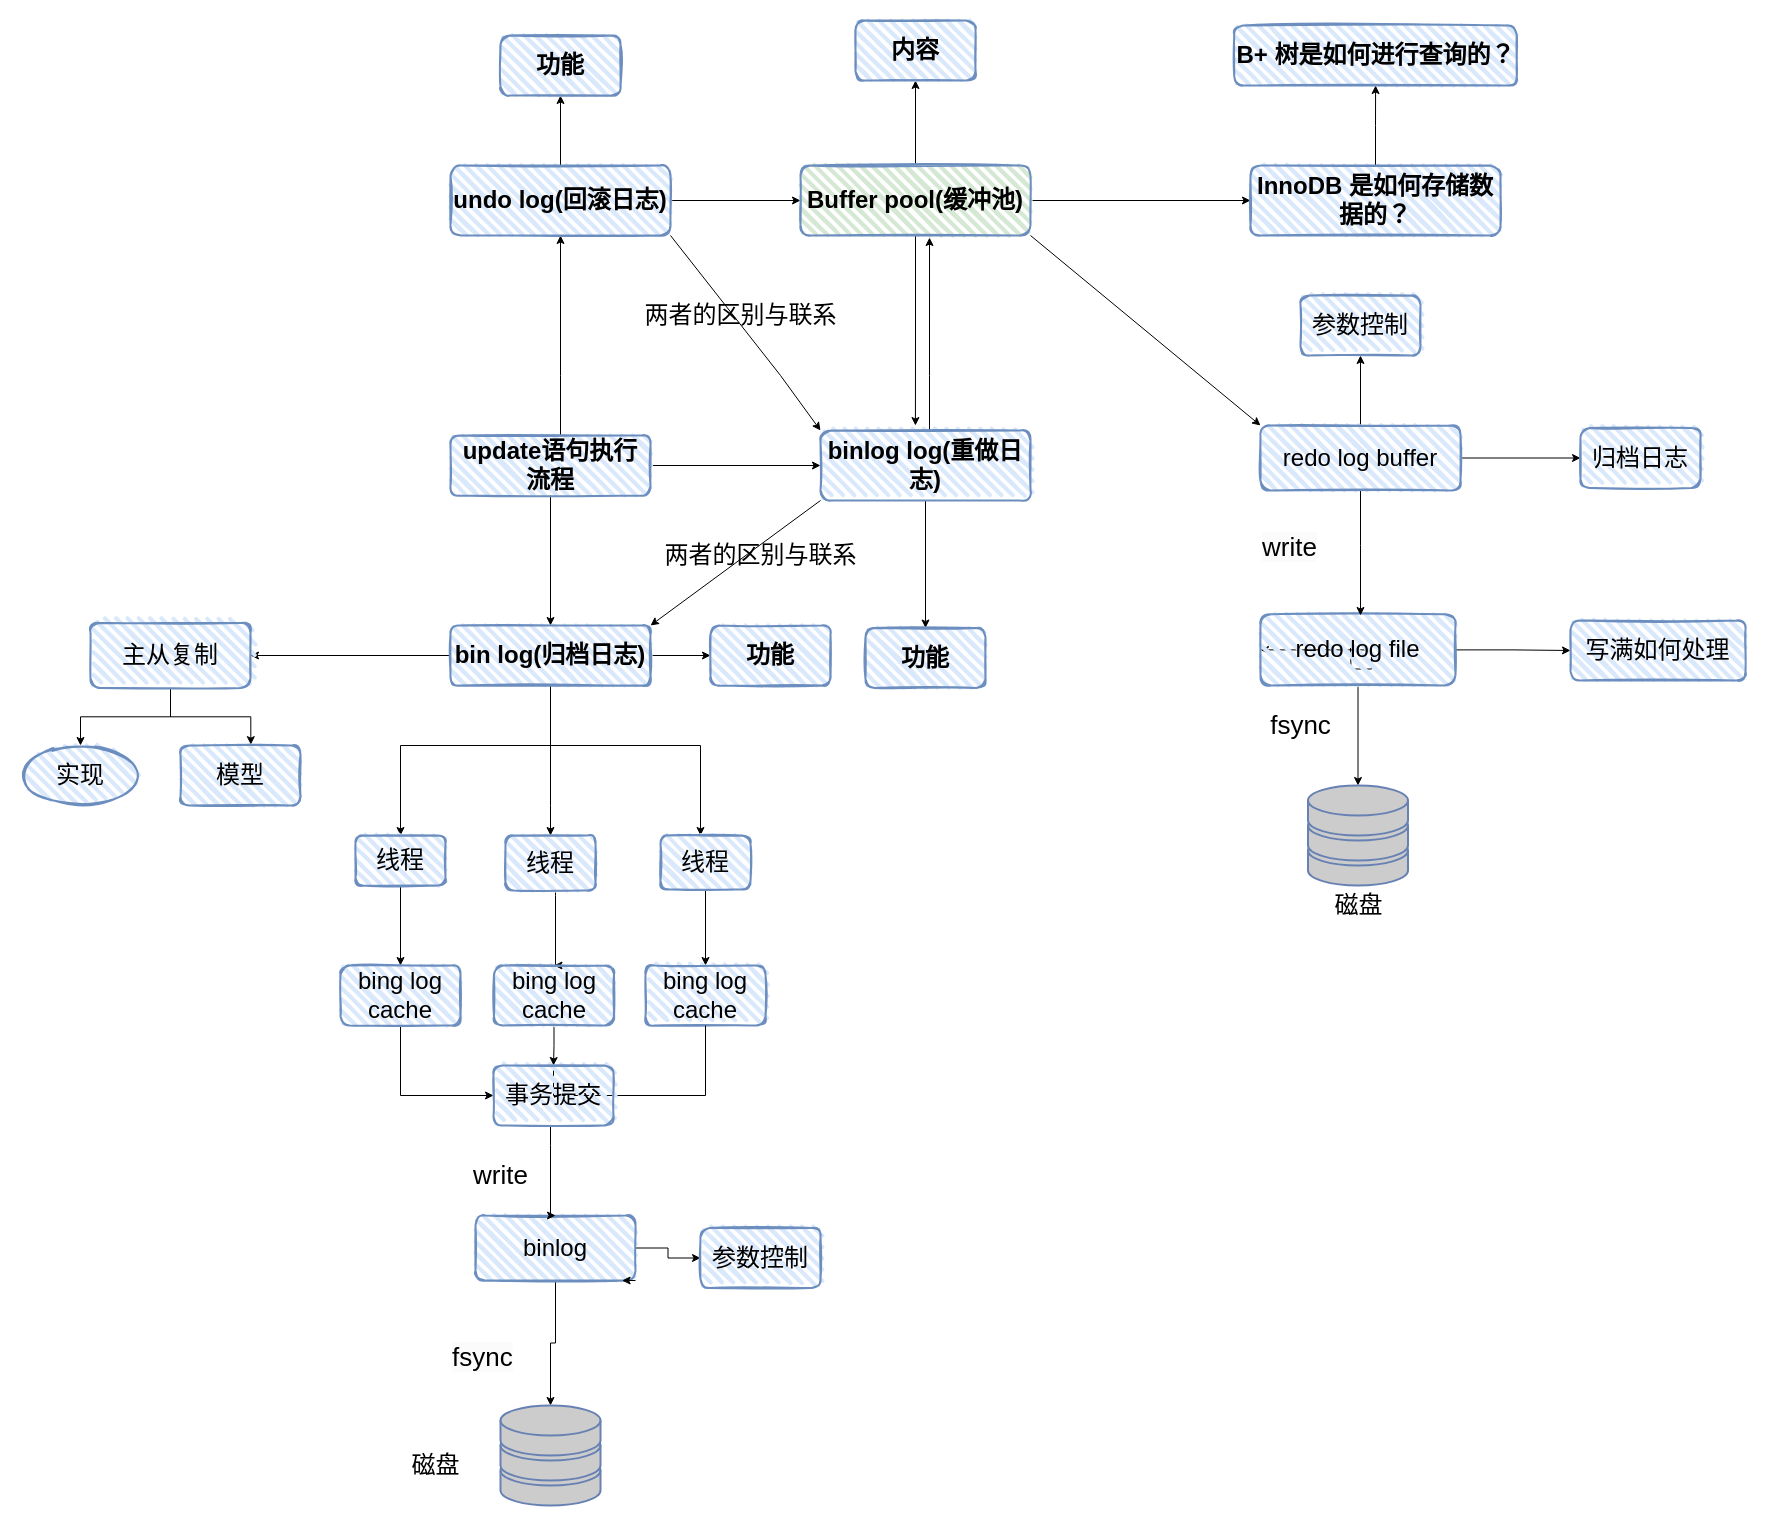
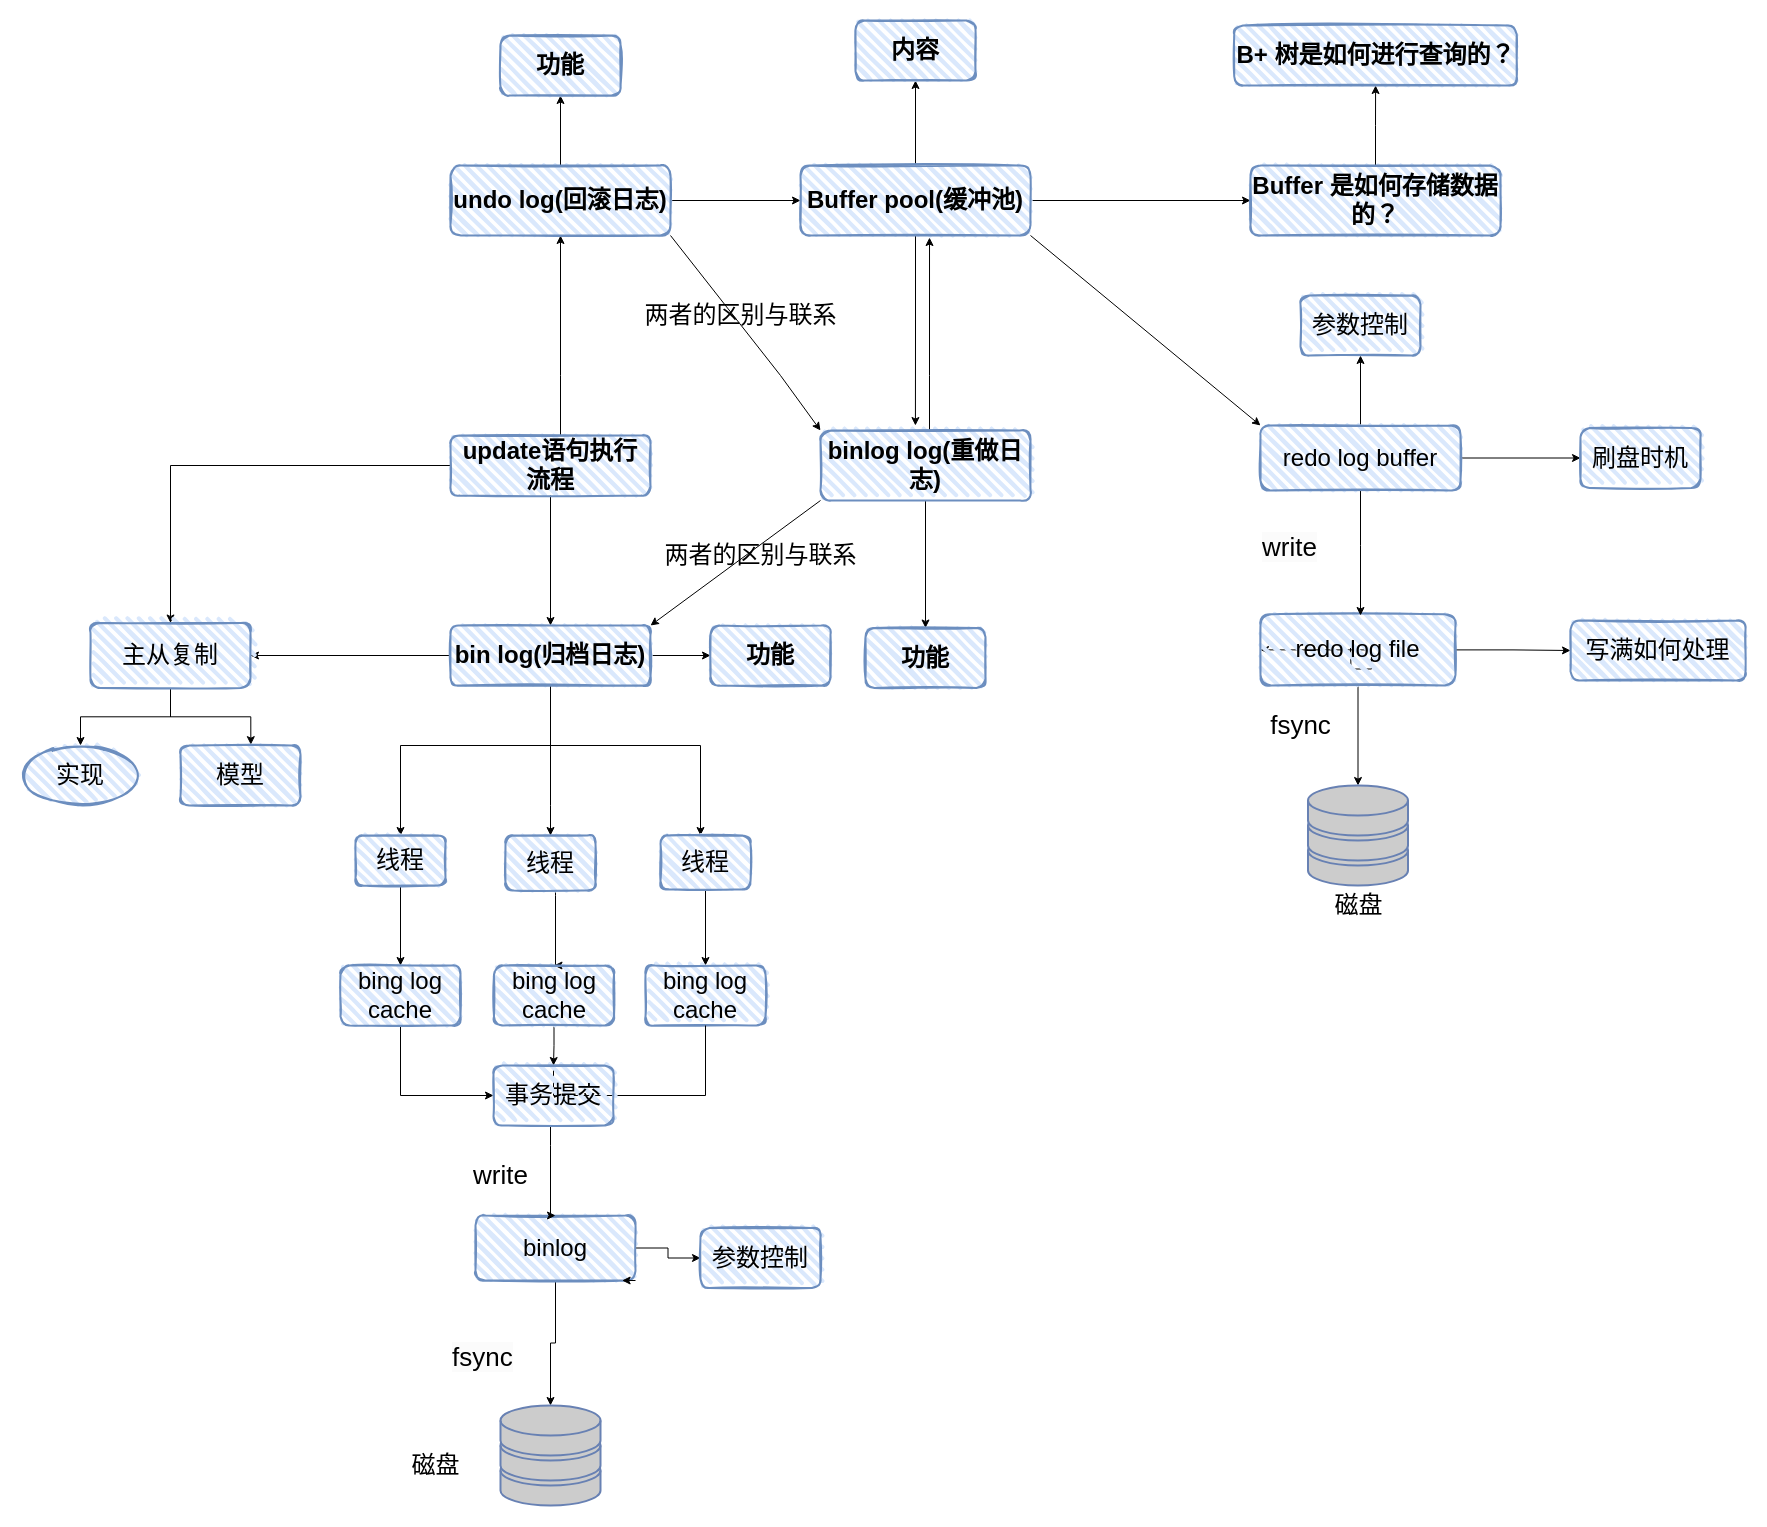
- <mxCell id="15" value="Buffer pool(缓冲池)" style="rounded=1;whiteSpace=wrap;html=1;strokeWidth=2;fillWeight=4;hachureGap=8;hachureAngle=45;fillColor=#d5e8d4;sketch=1;glass=0;strokeColor=#6c8ebf;fontSize=24;fontStyle=1;" parent="1" vertex="1"><mxGeometry x="800" y="165" width="230" height="70" as="geometry" /></mxCell>
+ <mxCell id="15" value="Buffer pool(缓冲池)" style="rounded=1;whiteSpace=wrap;html=1;strokeWidth=2;fillWeight=4;hachureGap=8;hachureAngle=45;fillColor=#dae8fc;sketch=1;glass=0;strokeColor=#6c8ebf;fontSize=24;fontStyle=1" parent="1" vertex="1"><mxGeometry x="800" y="165" width="230" height="70" as="geometry" /></mxCell>
- <mxCell id="17" value="InnoDB 是如何存储数据的？" style="whiteSpace=wrap;html=1;fontSize=24;fillColor=#dae8fc;strokeColor=#6c8ebf;rounded=1;strokeWidth=2;fillWeight=4;hachureGap=8;hachureAngle=45;sketch=1;glass=0;fontStyle=1;" parent="1" vertex="1"><mxGeometry x="1250" y="165" width="250" height="70" as="geometry" /></mxCell>
+ <mxCell id="17" value="Buffer 是如何存储数据的？" style="whiteSpace=wrap;html=1;fontSize=24;fillColor=#dae8fc;strokeColor=#6c8ebf;rounded=1;strokeWidth=2;fillWeight=4;hachureGap=8;hachureAngle=45;sketch=1;glass=0;fontStyle=1;" parent="1" vertex="1"><mxGeometry x="1250" y="165" width="250" height="70" as="geometry" /></mxCell>
- <mxCell id="68" value="归档日志" style="whiteSpace=wrap;html=1;fontSize=24;fillColor=#dae8fc;strokeColor=#6c8ebf;rounded=1;glass=0;sketch=1;fillWeight=4;hachureGap=8;hachureAngle=45;strokeWidth=2;" vertex="1" parent="1"><mxGeometry x="1580" y="427.5" width="120" height="60" as="geometry" /></mxCell>
+ <mxCell id="68" value="刷盘时机" style="whiteSpace=wrap;html=1;fontSize=24;fillColor=#dae8fc;strokeColor=#6c8ebf;rounded=1;glass=0;sketch=1;fillWeight=4;hachureGap=8;hachureAngle=45;strokeWidth=2;" vertex="1" parent="1"><mxGeometry x="1580" y="427.5" width="120" height="60" as="geometry" /></mxCell>
- <mxCell id="3" style="edgeStyle=orthogonalEdgeStyle;rounded=0;orthogonalLoop=1;jettySize=auto;html=1;entryX=0;entryY=0.5;entryDx=0;entryDy=0;" parent="1" source="5" target="11" edge="1"><mxGeometry relative="1" as="geometry" /></mxCell>
+ <mxCell id="3" style="edgeStyle=orthogonalEdgeStyle;rounded=0;orthogonalLoop=1;jettySize=auto;html=1;" parent="1" source="5" target="40" edge="1"><mxGeometry relative="1" as="geometry" /></mxCell>
